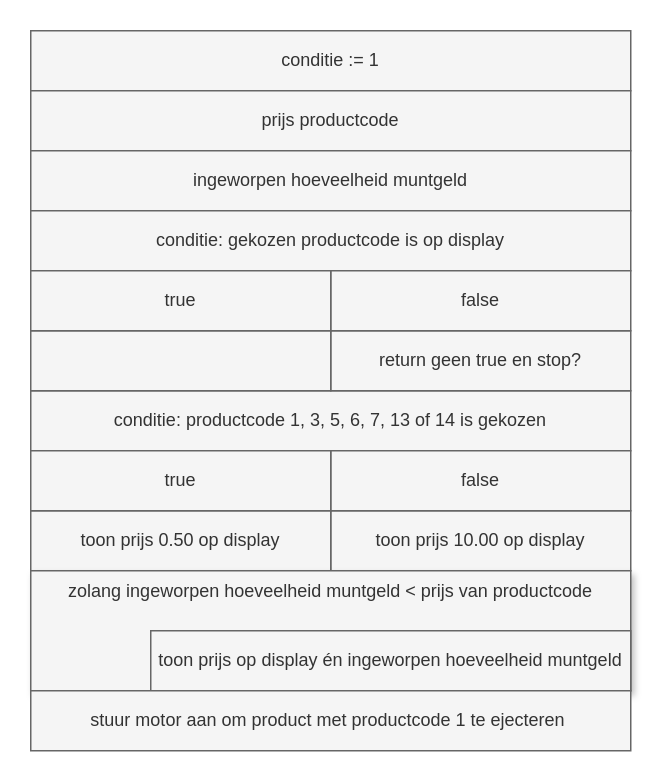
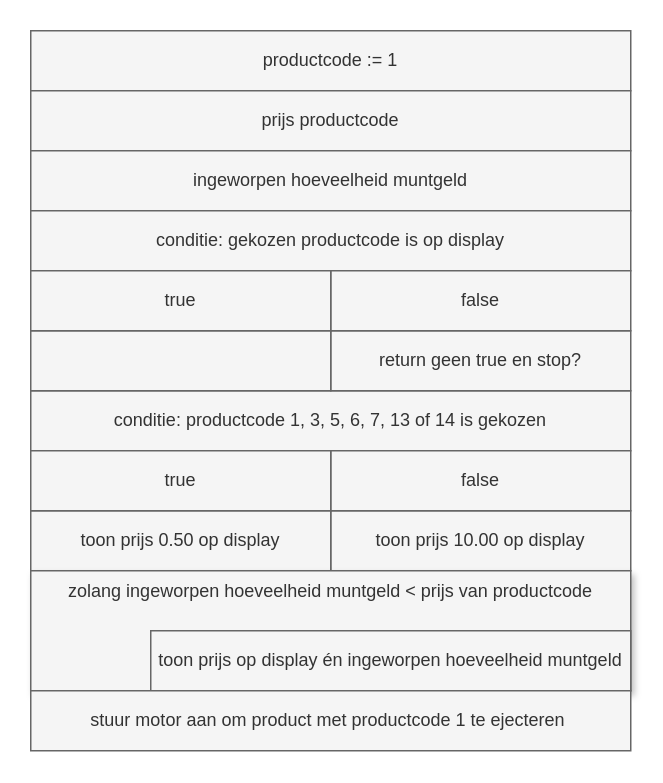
- <mxCell id="2" value="conditie := 1" style="html=1;shadow=0;whiteSpace=wrap;labelPosition=center;verticalLabelPosition=middle;align=center;verticalAlign=middle;fillColor=#f5f5f5;fontColor=#333333;strokeColor=#666666;" vertex="1" parent="1"><mxGeometry x="20" y="20" width="400" height="40" as="geometry" /></mxCell>
+ <mxCell id="2" value="productcode := 1" style="html=1;shadow=0;whiteSpace=wrap;labelPosition=center;verticalLabelPosition=middle;align=center;verticalAlign=middle;fillColor=#f5f5f5;fontColor=#333333;strokeColor=#666666;" vertex="1" parent="1"><mxGeometry x="20" y="20" width="400" height="40" as="geometry" /></mxCell>
